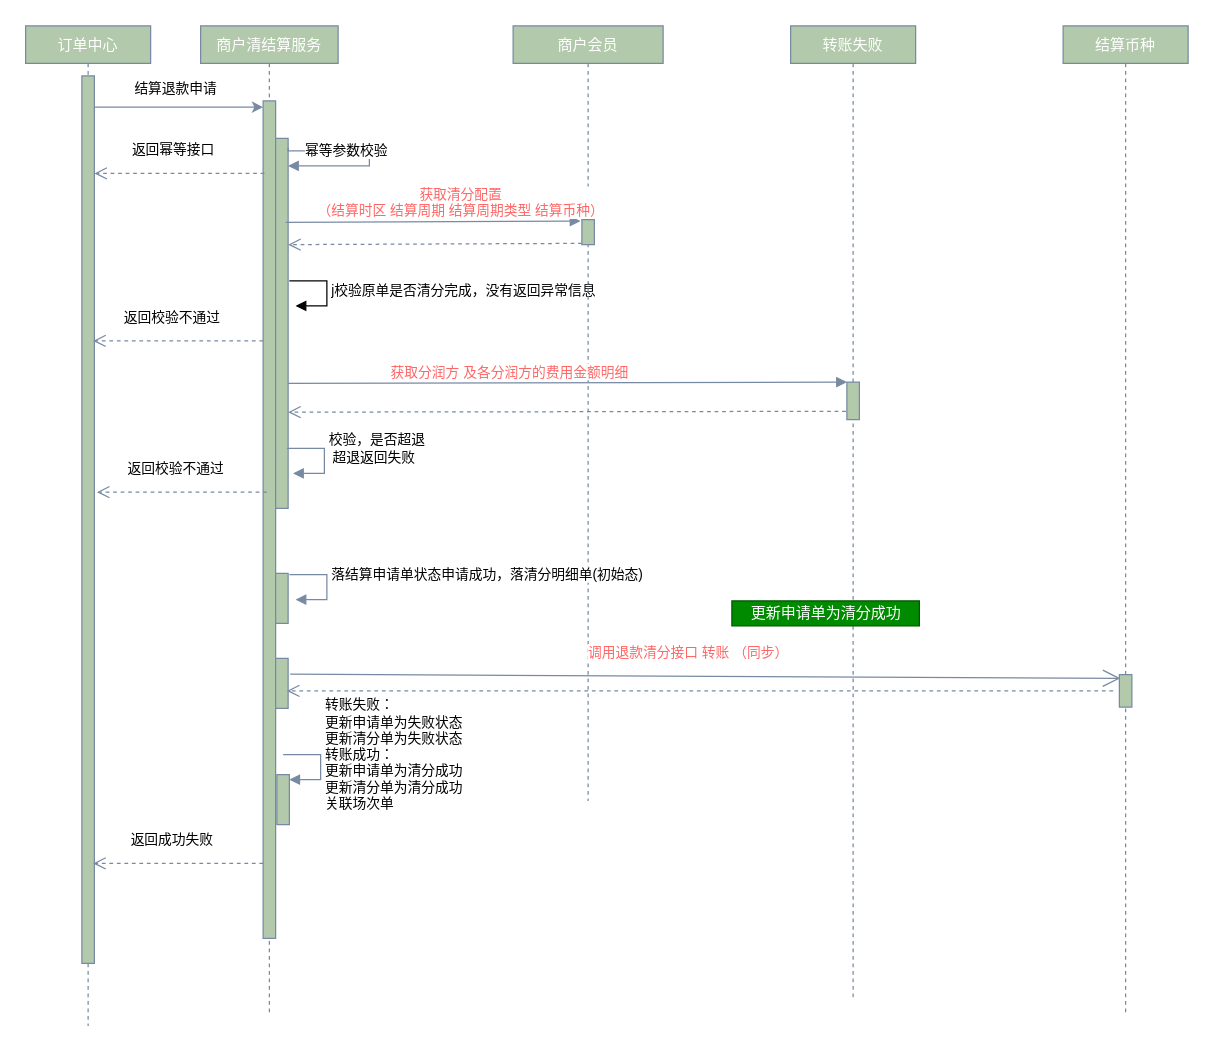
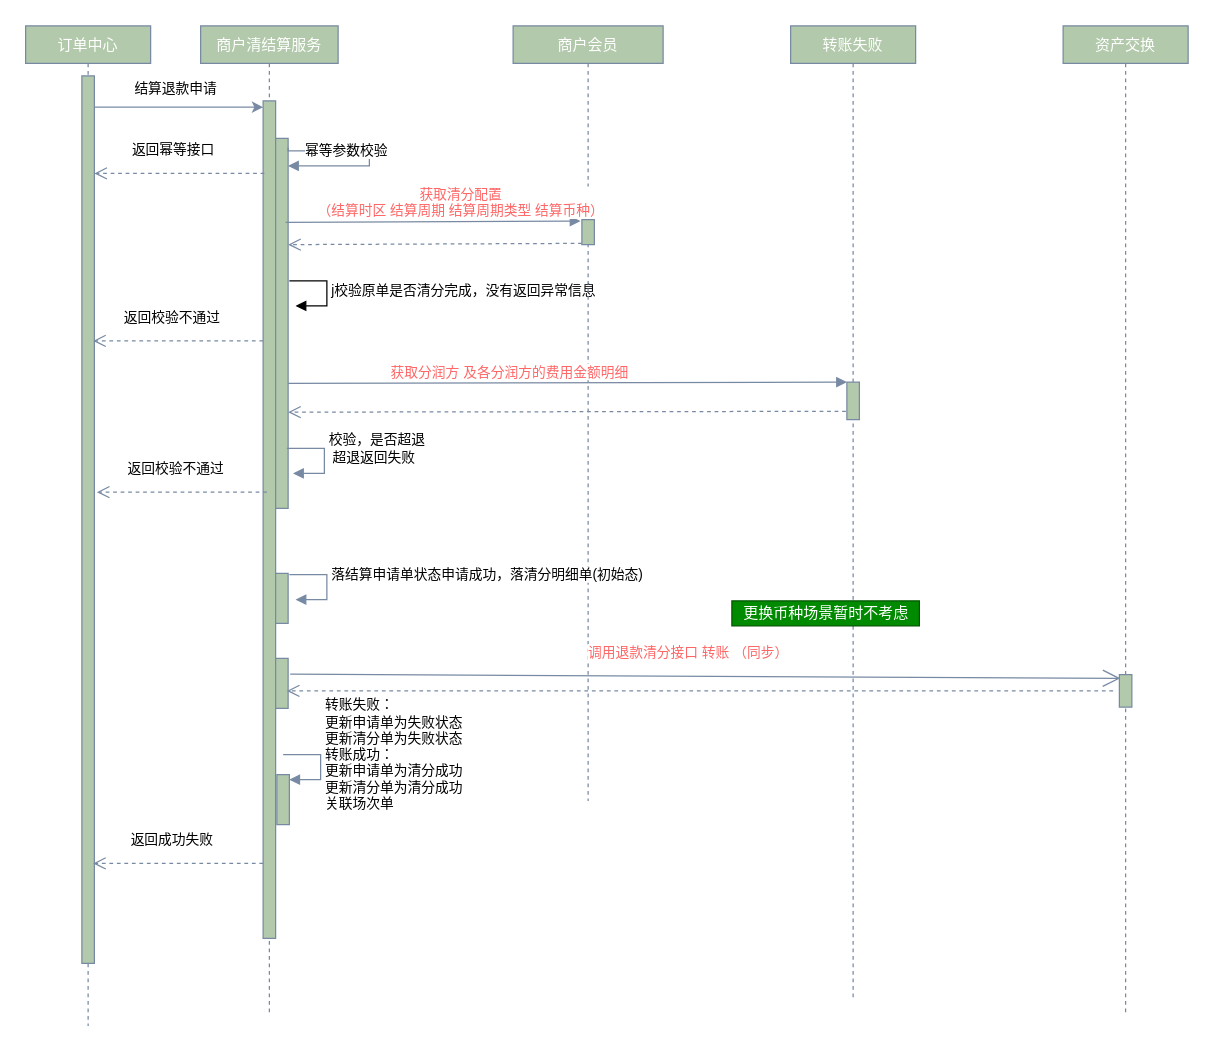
- <mxCell id="15" value="结算币种" style="shape=umlLifeline;perimeter=lifelinePerimeter;container=1;collapsible=0;recursiveResize=0;shadow=0;strokeWidth=1;fillColor=#B2C9AB;strokeColor=#788AA3;fontColor=#FFFFFF;rounded=0;size=30;" parent="1" vertex="1"><mxGeometry x="850" y="20" width="100" height="790" as="geometry" /></mxCell>
+ <mxCell id="15" value="资产交换" style="shape=umlLifeline;perimeter=lifelinePerimeter;container=1;collapsible=0;recursiveResize=0;shadow=0;strokeWidth=1;fillColor=#B2C9AB;strokeColor=#788AA3;fontColor=#FFFFFF;rounded=0;size=30;" parent="1" vertex="1"><mxGeometry x="850" y="20" width="100" height="790" as="geometry" /></mxCell>
- <mxCell id="30" value="更新申请单为清分成功" style="text;html=1;resizable=0;autosize=1;align=center;verticalAlign=middle;points=[];fillColor=#008a00;strokeColor=#005700;rounded=0;fontColor=#ffffff;" parent="1" vertex="1"><mxGeometry x="585" y="480" width="150" height="20" as="geometry" /></mxCell>
+ <mxCell id="30" value="更换币种场景暂时不考虑" style="text;html=1;resizable=0;autosize=1;align=center;verticalAlign=middle;points=[];fillColor=#008a00;strokeColor=#005700;rounded=0;fontColor=#ffffff;" parent="1" vertex="1"><mxGeometry x="585" y="480" width="150" height="20" as="geometry" /></mxCell>
